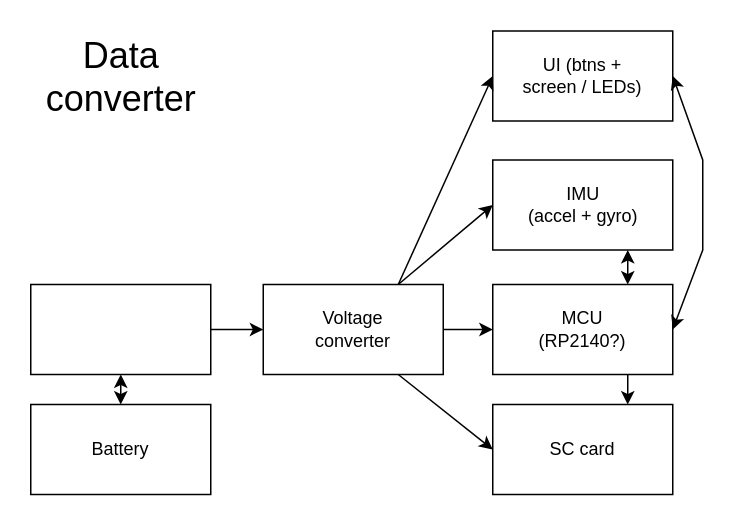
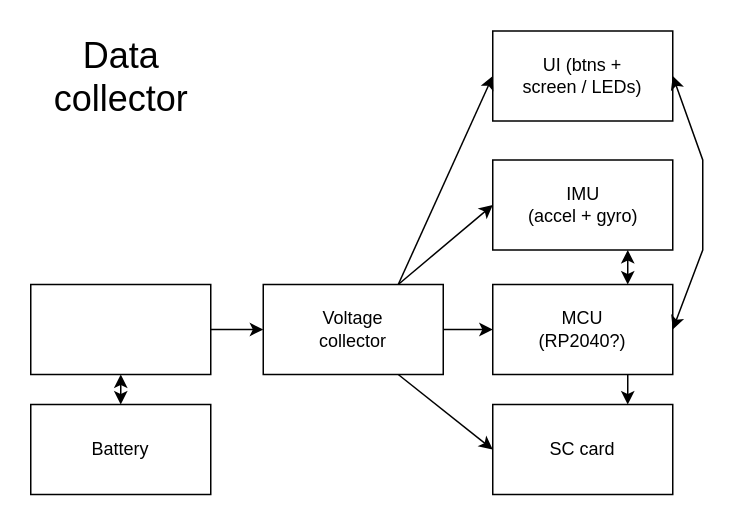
- <mxCell id="24" value="&lt;font style=&quot;font-size: 24px;&quot;&gt;Data converter&lt;/font&gt;" style="text;html=1;strokeColor=none;fillColor=none;align=center;verticalAlign=middle;whiteSpace=wrap;rounded=0;" vertex="1" parent="1"><mxGeometry x="28.5" y="20" width="103" height="61" as="geometry" /></mxCell>
+ <mxCell id="24" value="&lt;font style=&quot;font-size: 24px;&quot;&gt;Data collector&lt;/font&gt;" style="text;html=1;strokeColor=none;fillColor=none;align=center;verticalAlign=middle;whiteSpace=wrap;rounded=0;" vertex="1" parent="1"><mxGeometry x="28.5" y="20" width="103" height="61" as="geometry" /></mxCell>
- <mxCell id="7" value="Voltage converter" style="text;html=1;strokeColor=none;fillColor=none;align=center;verticalAlign=middle;whiteSpace=wrap;rounded=0;" vertex="1" parent="1"><mxGeometry x="205" y="204" width="60" height="30" as="geometry" /></mxCell>
+ <mxCell id="7" value="Voltage collector" style="text;html=1;strokeColor=none;fillColor=none;align=center;verticalAlign=middle;whiteSpace=wrap;rounded=0;" vertex="1" parent="1"><mxGeometry x="205" y="204" width="60" height="30" as="geometry" /></mxCell>
- <mxCell id="3" value="MCU (RP2140?)" style="text;html=1;strokeColor=none;fillColor=none;align=center;verticalAlign=middle;whiteSpace=wrap;rounded=0;" vertex="1" parent="1"><mxGeometry x="358" y="204" width="60" height="30" as="geometry" /></mxCell>
+ <mxCell id="3" value="MCU (RP2040?)" style="text;html=1;strokeColor=none;fillColor=none;align=center;verticalAlign=middle;whiteSpace=wrap;rounded=0;" vertex="1" parent="1"><mxGeometry x="358" y="204" width="60" height="30" as="geometry" /></mxCell>
